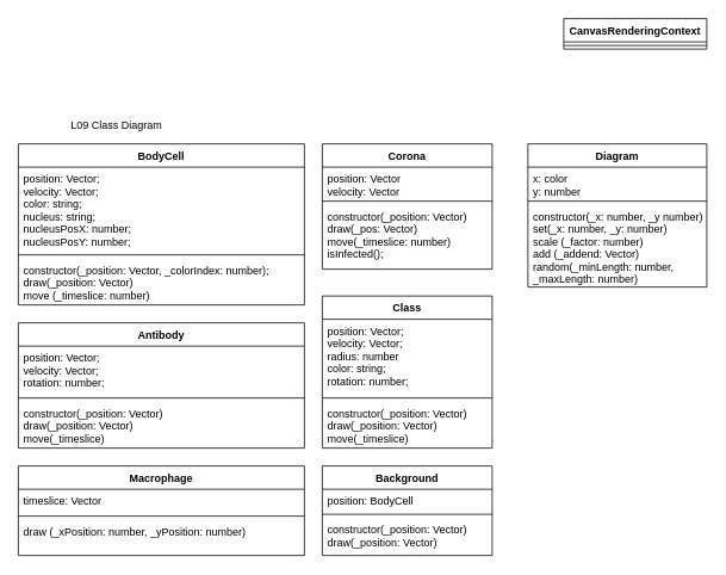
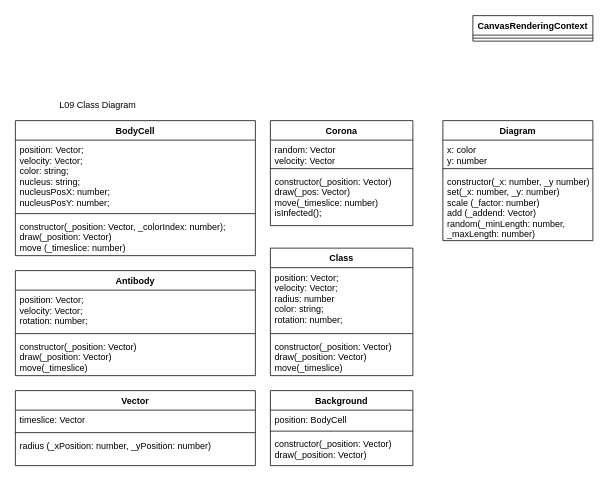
- <mxCell id="8" value="position: Vector&#10;velocity: Vector" style="text;strokeColor=none;fillColor=none;align=left;verticalAlign=top;spacingLeft=4;spacingRight=4;overflow=hidden;rotatable=0;points=[[0,0.5],[1,0.5]];portConstraint=eastwest;" parent="7" vertex="1"><mxGeometry y="26" width="190" height="34" as="geometry" /></mxCell>
+ <mxCell id="8" value="random: Vector&#10;velocity: Vector" style="text;strokeColor=none;fillColor=none;align=left;verticalAlign=top;spacingLeft=4;spacingRight=4;overflow=hidden;rotatable=0;points=[[0,0.5],[1,0.5]];portConstraint=eastwest;" parent="7" vertex="1"><mxGeometry y="26" width="190" height="34" as="geometry" /></mxCell>
- <mxCell id="25" value="Macrophage" style="swimlane;fontStyle=1;align=center;verticalAlign=top;childLayout=stackLayout;horizontal=1;startSize=26;horizontalStack=0;resizeParent=1;resizeParentMax=0;resizeLast=0;collapsible=1;marginBottom=0;" parent="1" vertex="1"><mxGeometry x="20" y="520" width="320" height="100" as="geometry" /></mxCell>
+ <mxCell id="25" value="Vector" style="swimlane;fontStyle=1;align=center;verticalAlign=top;childLayout=stackLayout;horizontal=1;startSize=26;horizontalStack=0;resizeParent=1;resizeParentMax=0;resizeLast=0;collapsible=1;marginBottom=0;" parent="1" vertex="1"><mxGeometry x="20" y="520" width="320" height="100" as="geometry" /></mxCell>
- <mxCell id="28" value="draw (_xPosition: number, _yPosition: number)" style="text;strokeColor=none;fillColor=none;align=left;verticalAlign=top;spacingLeft=4;spacingRight=4;overflow=hidden;rotatable=0;points=[[0,0.5],[1,0.5]];portConstraint=eastwest;" parent="25" vertex="1"><mxGeometry y="60" width="320" height="40" as="geometry" /></mxCell>
+ <mxCell id="28" value="radius (_xPosition: number, _yPosition: number)" style="text;strokeColor=none;fillColor=none;align=left;verticalAlign=top;spacingLeft=4;spacingRight=4;overflow=hidden;rotatable=0;points=[[0,0.5],[1,0.5]];portConstraint=eastwest;" parent="25" vertex="1"><mxGeometry y="60" width="320" height="40" as="geometry" /></mxCell>
